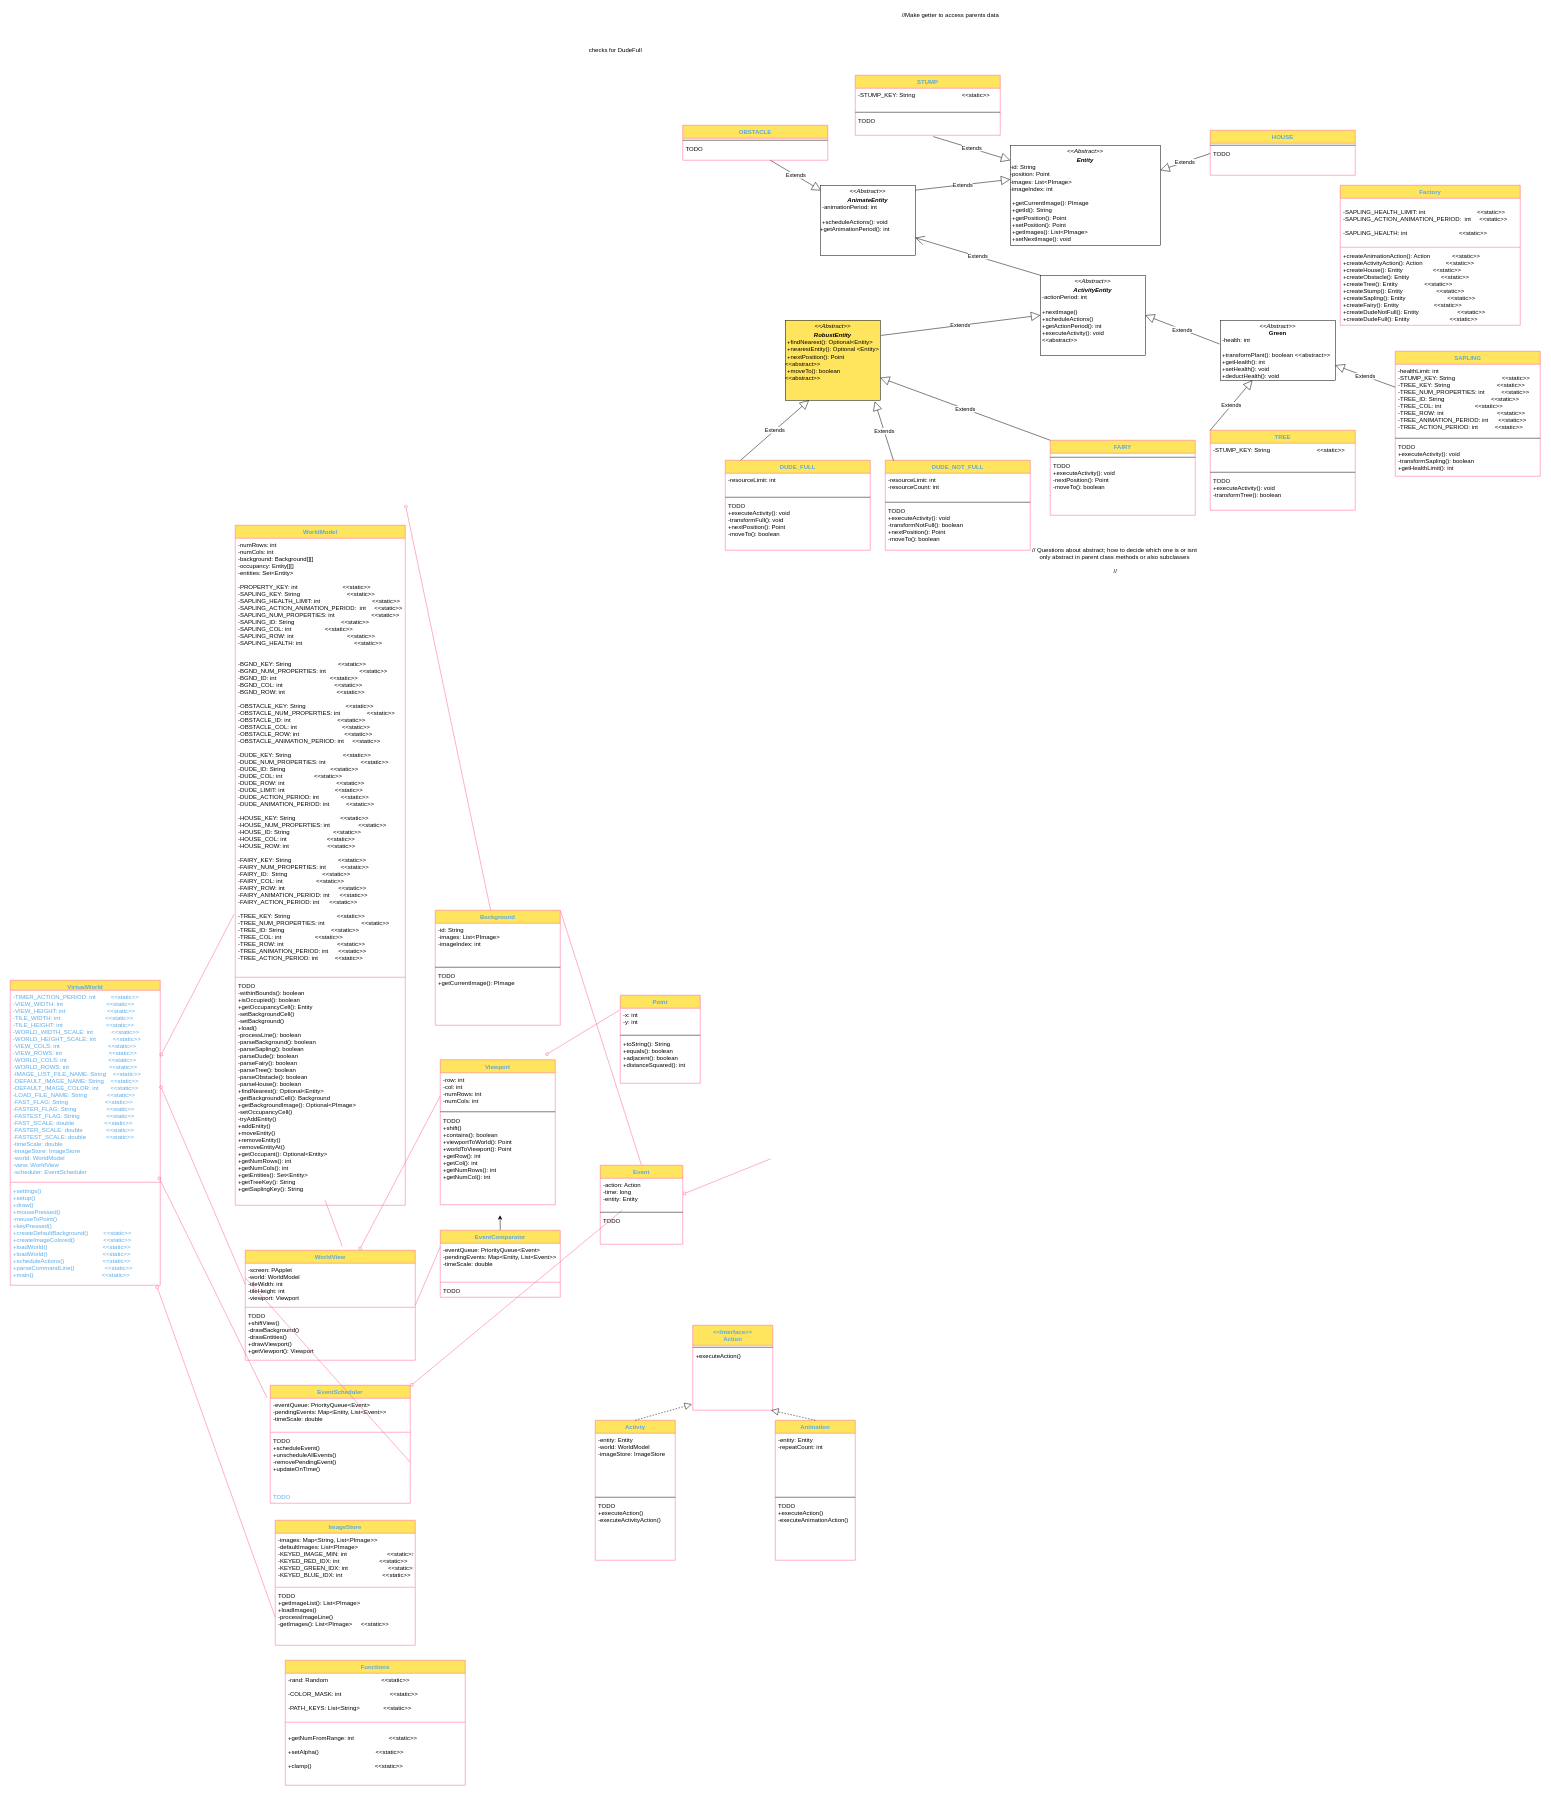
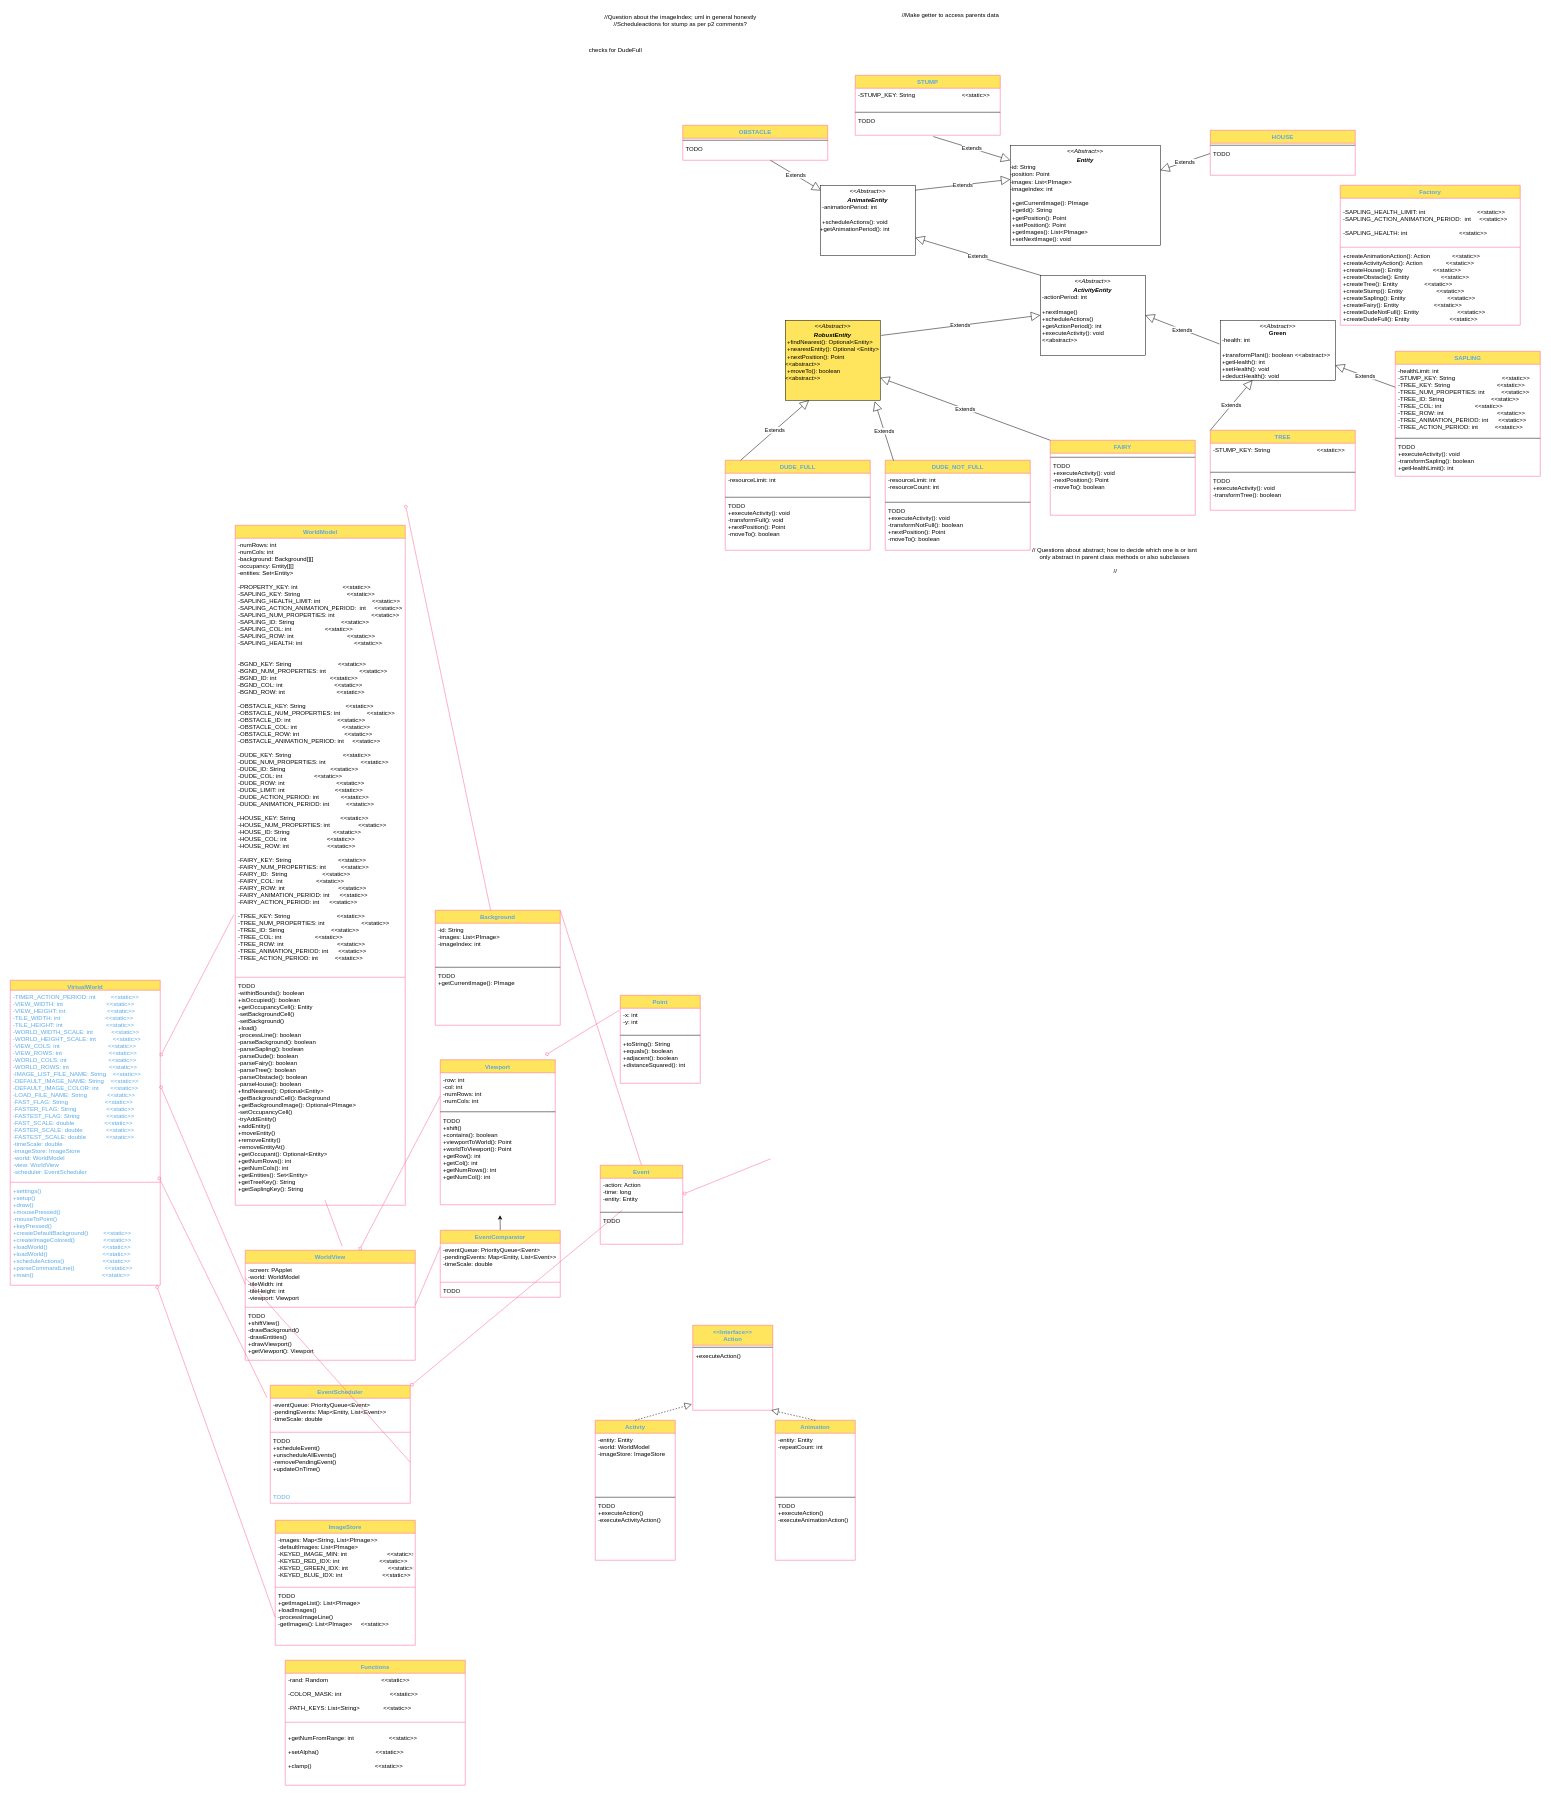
+ <mxCell id="126" value="//Question about the imageIndex; uml in general honestly&lt;br&gt;//Scheduleactions for stump as per p2 comments?" style="text;html=1;align=center;verticalAlign=middle;resizable=0;points=[];autosize=1;strokeColor=none;fillColor=none;fontColor=default;" vertex="1" parent="1"><mxGeometry x="1200" y="25" width="320" height="30" as="geometry" /></mxCell>
- <mxCell id="103" value="Extends" style="endArrow=open;endSize=16;endFill=0;html=1;rounded=0;entryX=1;entryY=0.75;entryDx=0;entryDy=0;strokeColor=default;labelBackgroundColor=default;fontColor=default;exitX=0;exitY=0;exitDx=0;exitDy=0;" parent="1" source="101" target="124" edge="1"><mxGeometry width="160" relative="1" as="geometry"><mxPoint x="2520" y="860" as="sourcePoint" /><mxPoint x="2680" y="860" as="targetPoint" /></mxGeometry></mxCell>
+ <mxCell id="103" value="Extends" style="endArrow=block;endSize=16;endFill=0;html=1;rounded=0;entryX=1;entryY=0.75;entryDx=0;entryDy=0;strokeColor=default;labelBackgroundColor=default;fontColor=default;exitX=0;exitY=0;exitDx=0;exitDy=0;" parent="1" source="101" target="124" edge="1"><mxGeometry width="160" relative="1" as="geometry"><mxPoint x="2520" y="860" as="sourcePoint" /><mxPoint x="2680" y="860" as="targetPoint" /></mxGeometry></mxCell>
